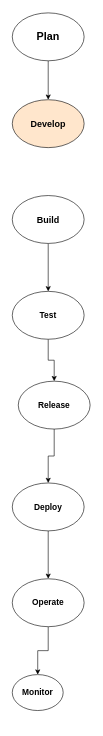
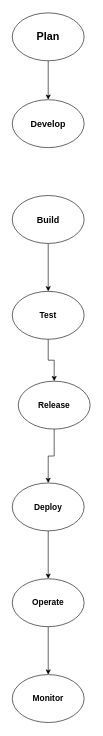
- <mxCell id="4" value="&lt;b&gt;&lt;font style=&quot;font-size: 15px;&quot;&gt;Develop&lt;/font&gt;&lt;/b&gt;" style="ellipse;whiteSpace=wrap;html=1;fillColor=#ffe6cc;" vertex="1" parent="1"><mxGeometry x="20" y="165" width="120" height="80" as="geometry" /></mxCell>
+ <mxCell id="4" value="&lt;b&gt;&lt;font style=&quot;font-size: 15px;&quot;&gt;Develop&lt;/font&gt;&lt;/b&gt;" style="ellipse;whiteSpace=wrap;html=1;" vertex="1" parent="1"><mxGeometry x="20" y="165" width="120" height="80" as="geometry" /></mxCell>
- <mxCell id="15" value="&lt;b&gt;&lt;font style=&quot;font-size: 14px;&quot;&gt;Monitor&lt;/font&gt;&lt;/b&gt;" style="ellipse;whiteSpace=wrap;html=1;" vertex="1" parent="1"><mxGeometry x="20" y="1125" width="85" height="60" as="geometry" /></mxCell>
+ <mxCell id="15" value="&lt;b&gt;&lt;font style=&quot;font-size: 14px;&quot;&gt;Monitor&lt;/font&gt;&lt;/b&gt;" style="ellipse;whiteSpace=wrap;html=1;" vertex="1" parent="1"><mxGeometry x="20" y="1125" width="120" height="80" as="geometry" /></mxCell>
